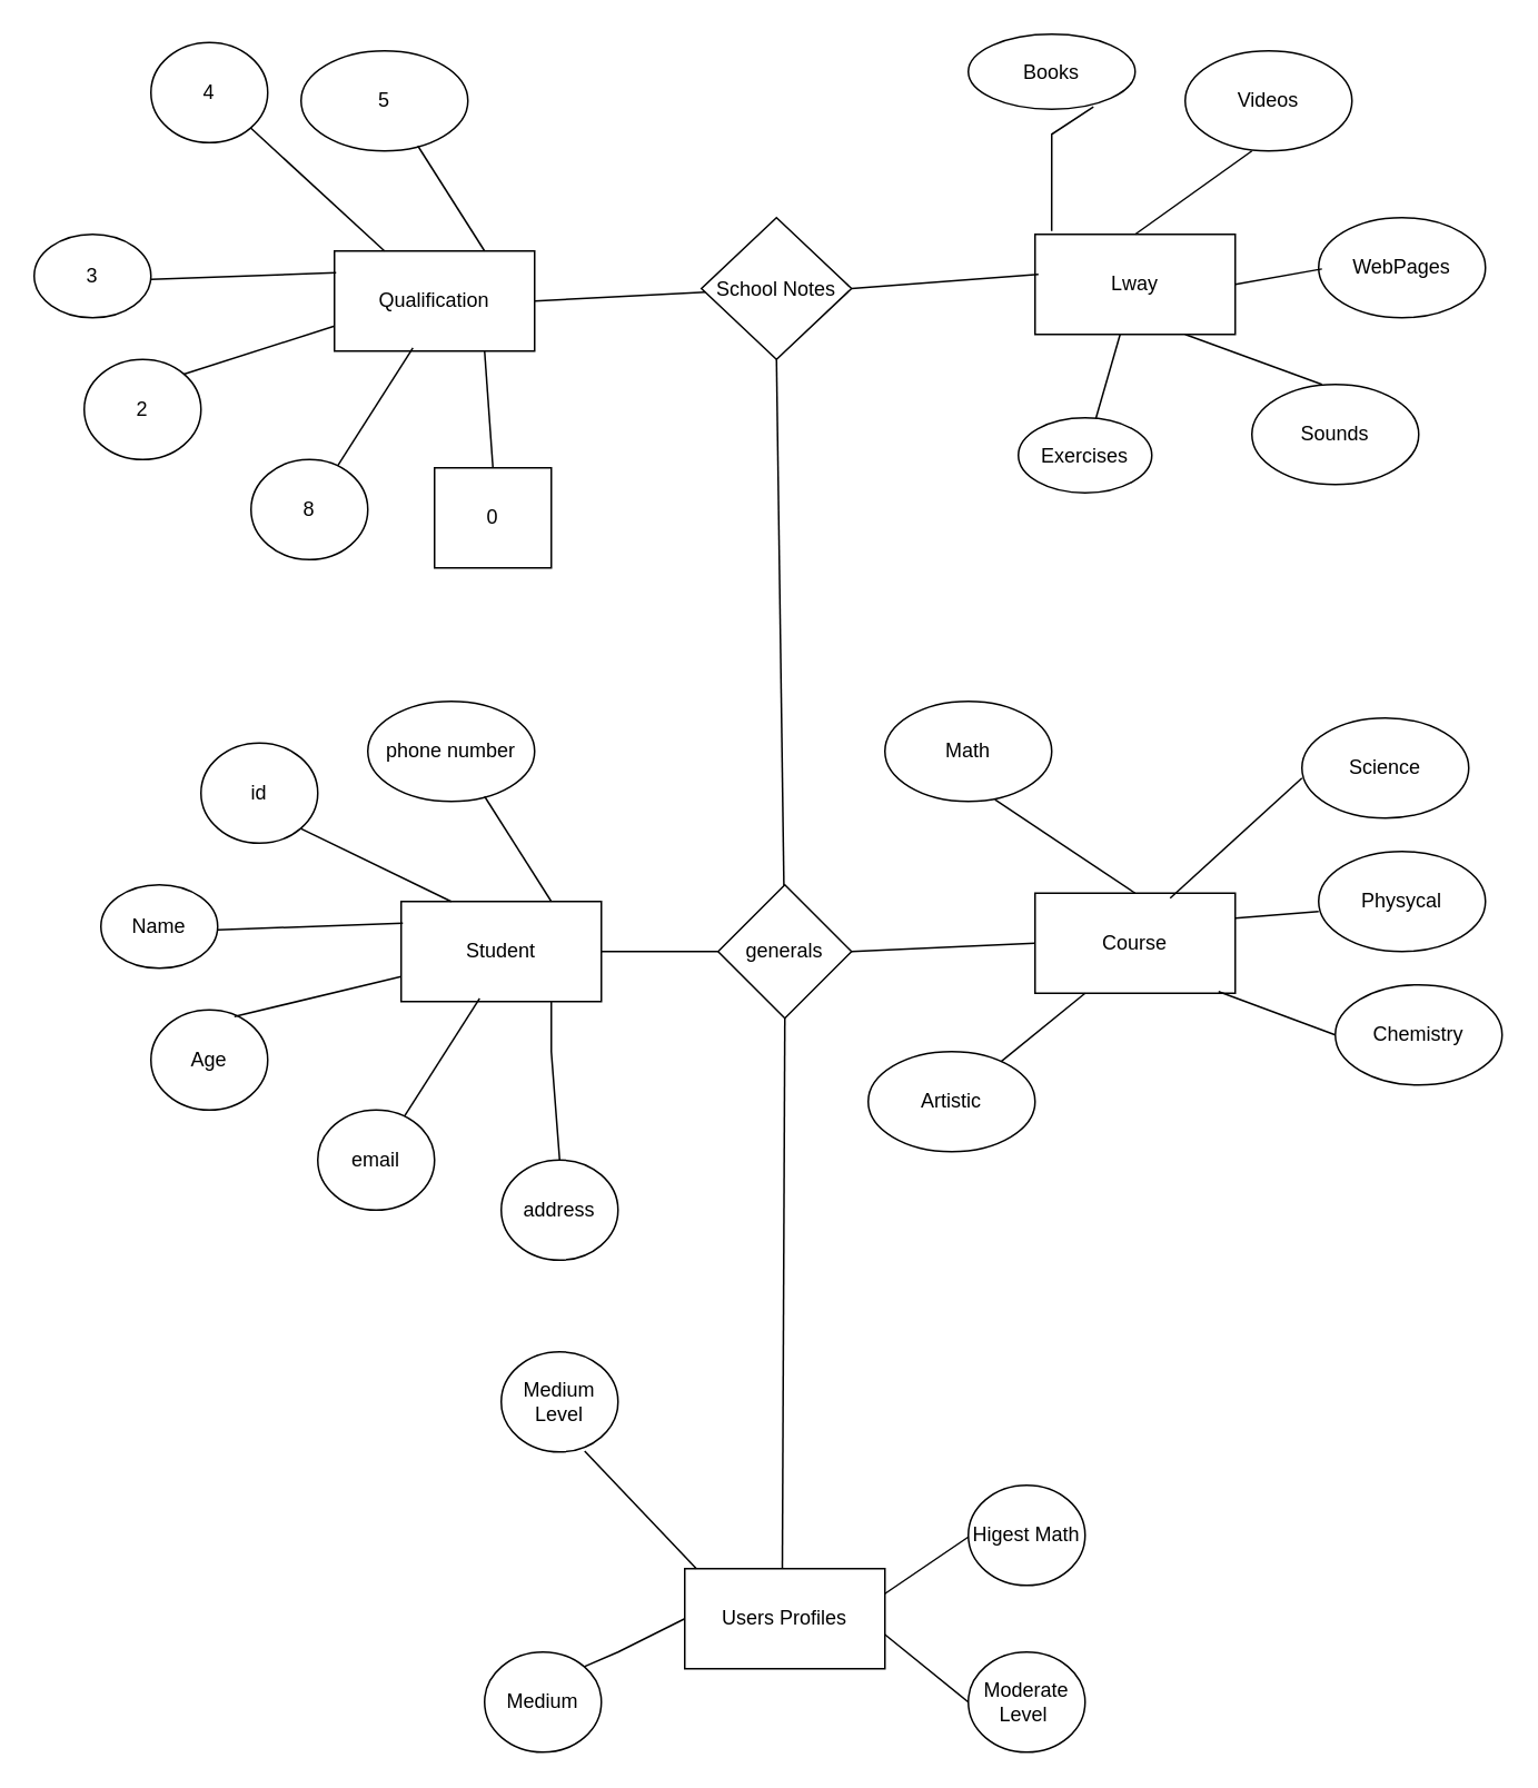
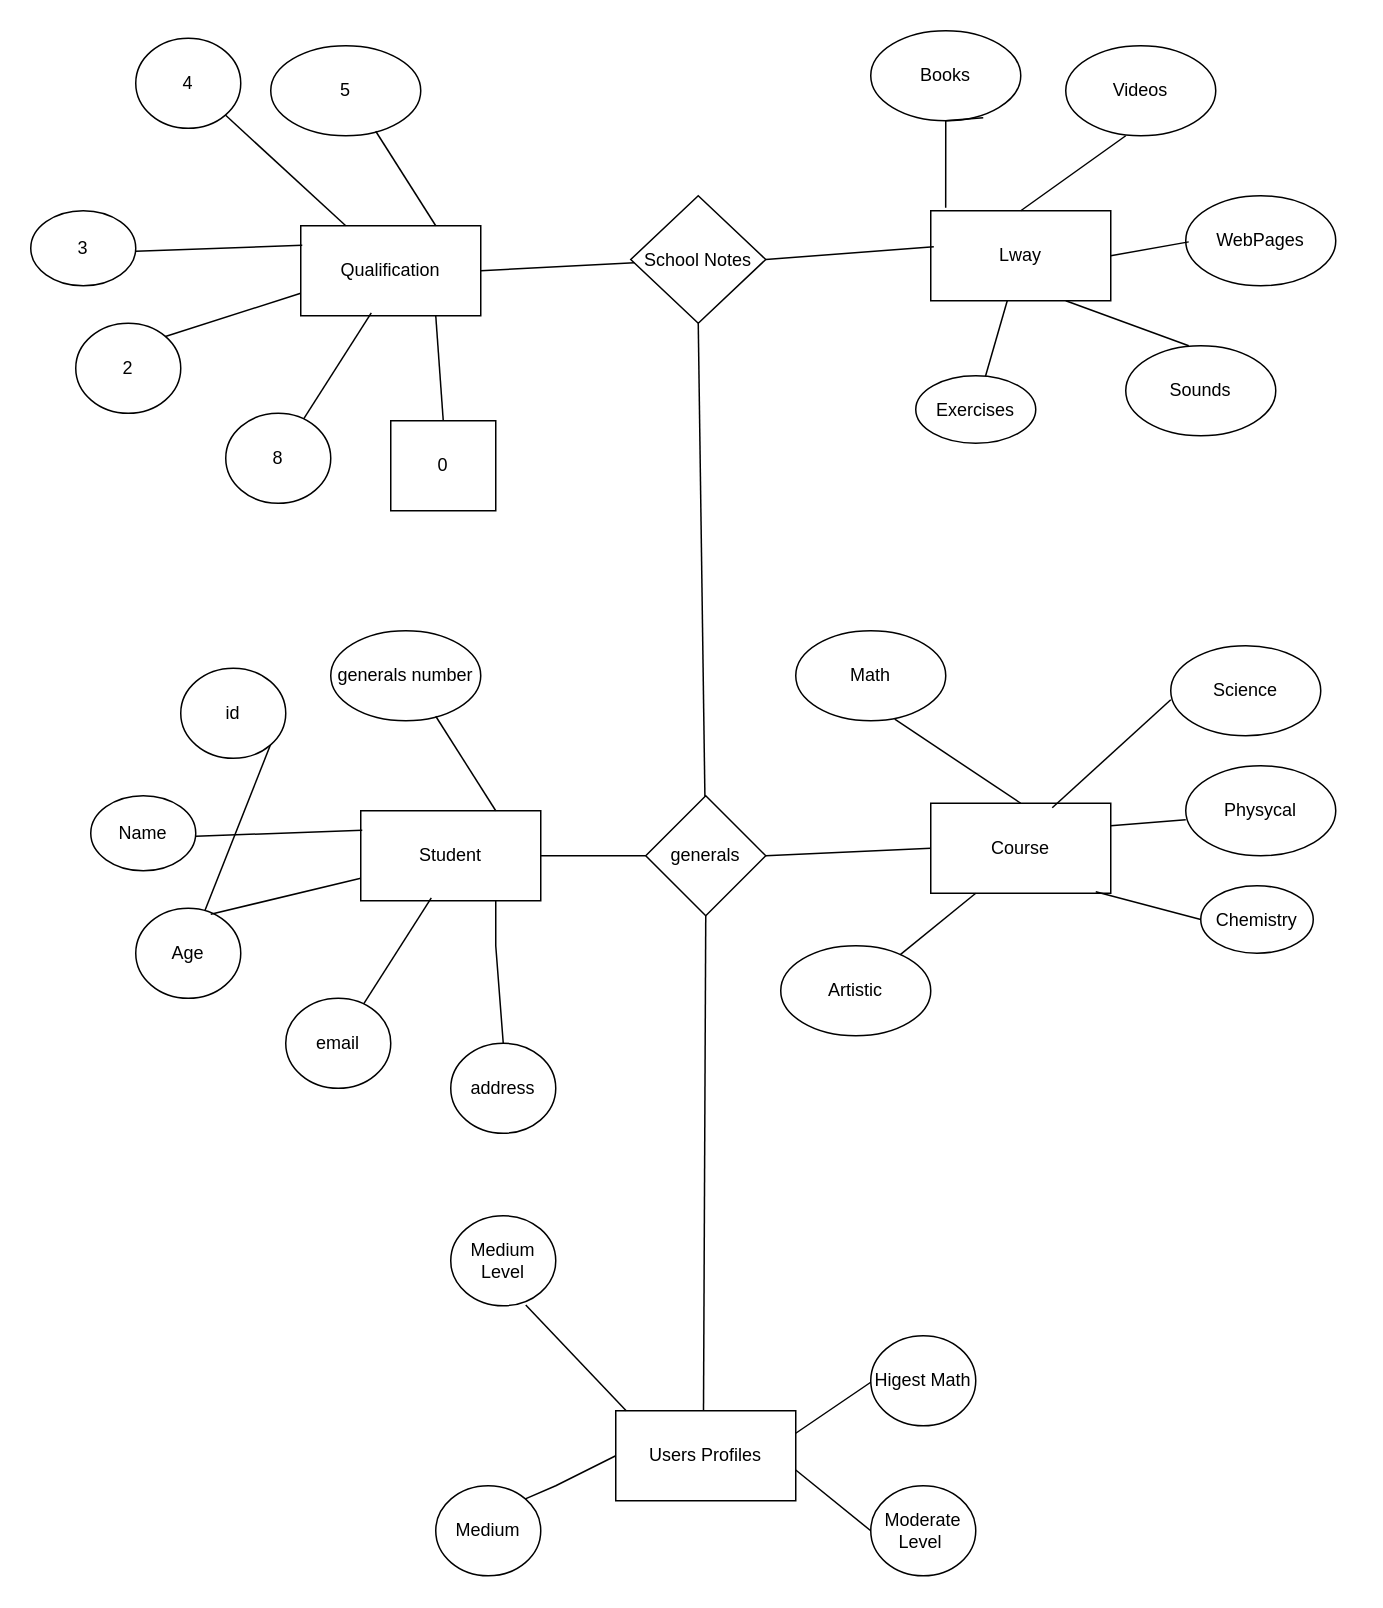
- <mxCell id="57" value="Books" style="ellipse;whiteSpace=wrap;html=1;" parent="1" vertex="1"><mxGeometry x="580" y="20" width="100" height="45" as="geometry" /></mxCell>
+ <mxCell id="57" value="Books" style="ellipse;whiteSpace=wrap;html=1;" parent="1" vertex="1"><mxGeometry x="580" y="20" width="100" height="60" as="geometry" /></mxCell>
- <mxCell id="8" value="phone number" style="ellipse;whiteSpace=wrap;html=1;" parent="1" vertex="1"><mxGeometry x="220" y="420" width="100" height="60" as="geometry" /></mxCell>
+ <mxCell id="8" value="generals number" style="ellipse;whiteSpace=wrap;html=1;" parent="1" vertex="1"><mxGeometry x="220" y="420" width="100" height="60" as="geometry" /></mxCell>
- <mxCell id="11" value="" style="endArrow=none;html=1;rounded=0;exitX=1;exitY=1;exitDx=0;exitDy=0;entryX=0.25;entryY=0;entryDx=0;entryDy=0;" parent="1" source="3" target="2" edge="1"><mxGeometry width="50" height="50" relative="1" as="geometry"><mxPoint x="169.5" y="514" as="sourcePoint" /><mxPoint x="280.5" y="510" as="targetPoint" /></mxGeometry></mxCell>
+ <mxCell id="11" value="" style="endArrow=none;html=1;rounded=0;exitX=1;exitY=1;exitDx=0;exitDy=0;" parent="1" source="3" target="4" edge="1"><mxGeometry width="50" height="50" relative="1" as="geometry"><mxPoint x="169.5" y="514" as="sourcePoint" /><mxPoint x="280.5" y="510" as="targetPoint" /></mxGeometry></mxCell>
- <mxCell id="36" value="Chemistry" style="ellipse;whiteSpace=wrap;html=1;" parent="1" vertex="1"><mxGeometry x="800" y="590" width="100" height="60" as="geometry" /></mxCell>
+ <mxCell id="36" value="Chemistry" style="ellipse;whiteSpace=wrap;html=1;" parent="1" vertex="1"><mxGeometry x="800" y="590" width="75" height="45" as="geometry" /></mxCell>
